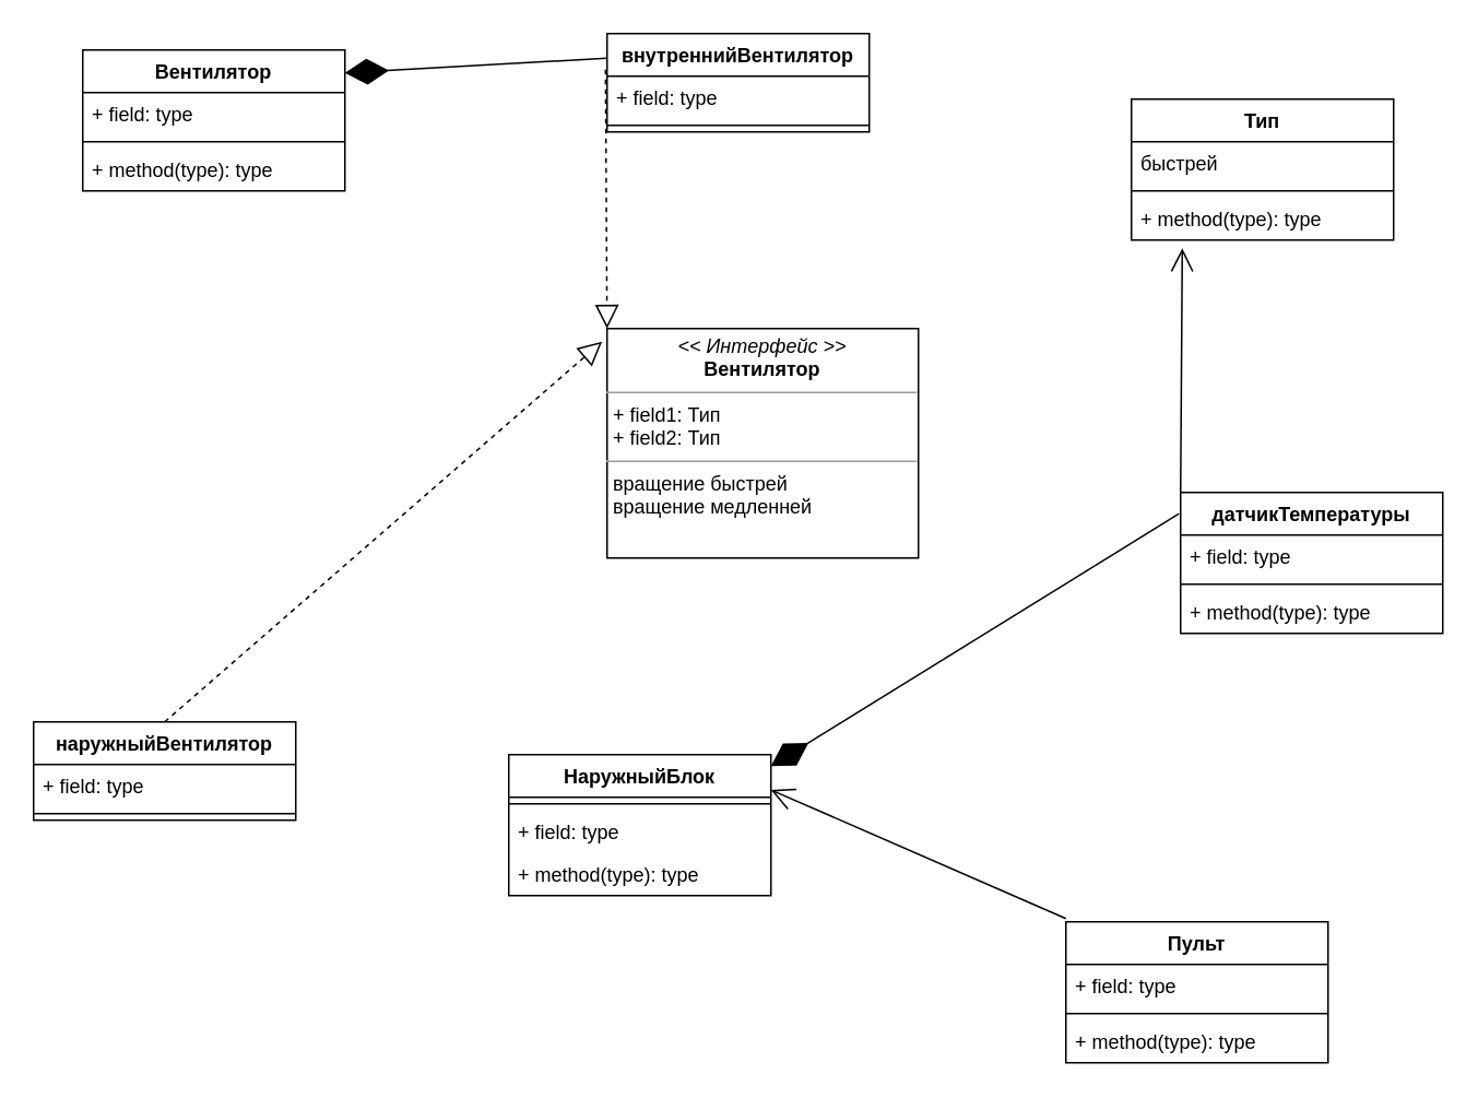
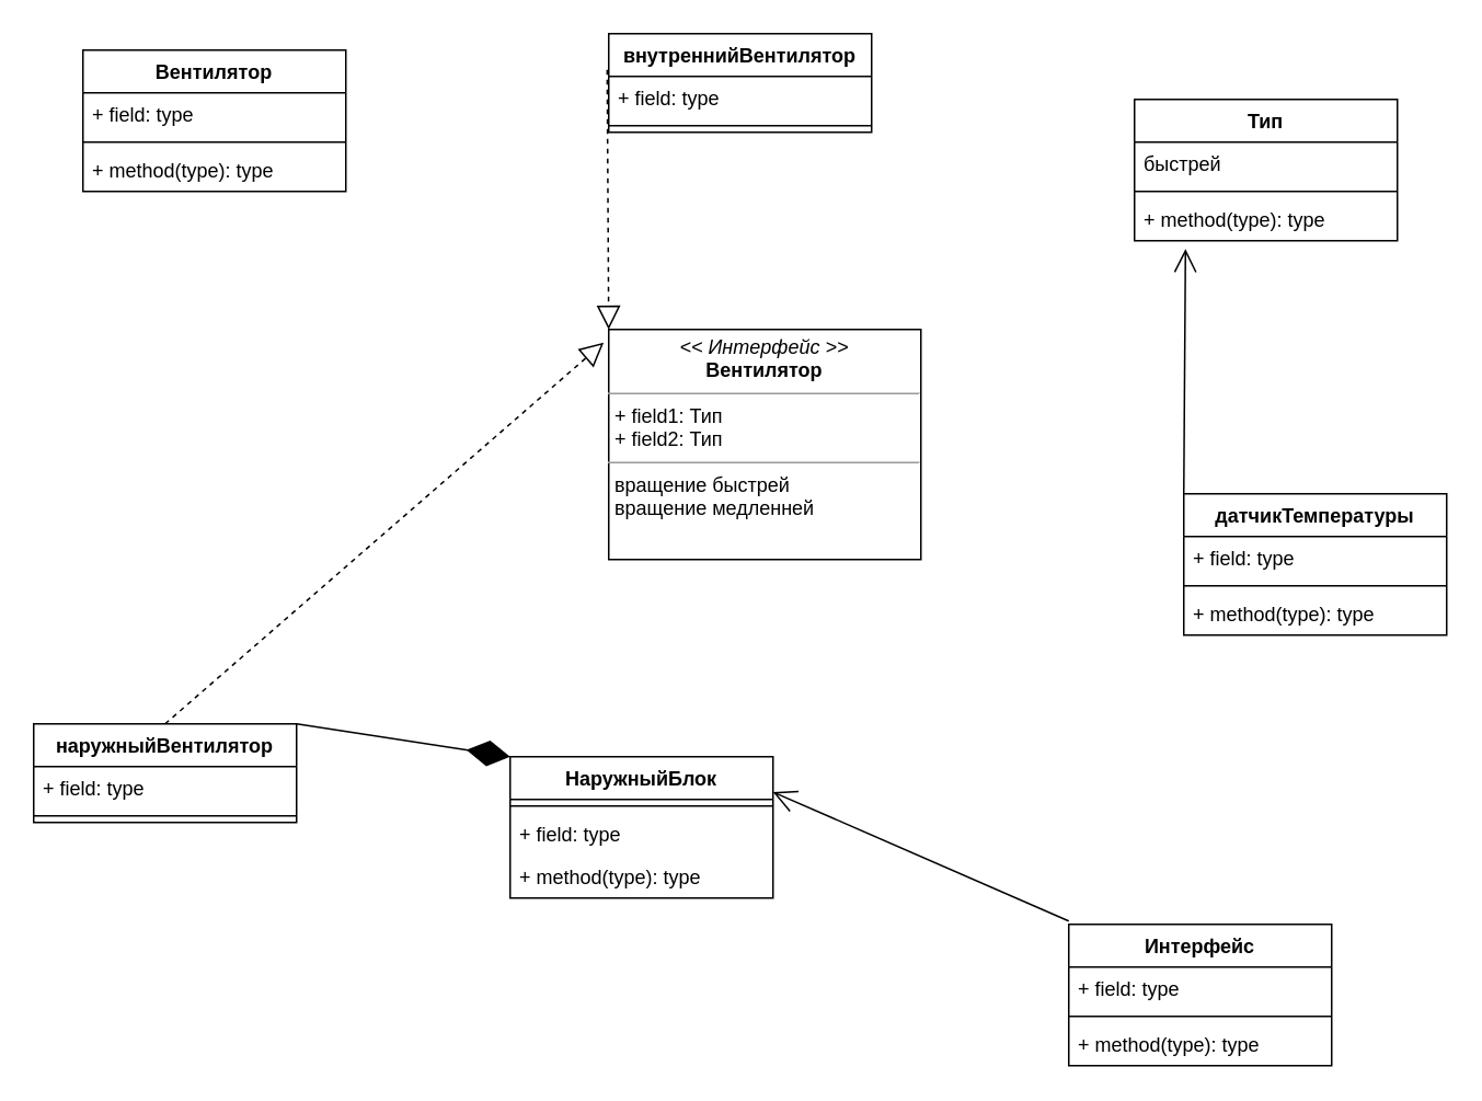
- <mxCell id="31" value="" style="endArrow=diamondThin;endFill=1;endSize=24;html=1;exitX=0;exitY=0.25;exitDx=0;exitDy=0;entryX=1;entryY=0.163;entryDx=0;entryDy=0;entryPerimeter=0;" edge="1" parent="1" source="2" target="17"><mxGeometry width="160" relative="1" as="geometry"><mxPoint x="530" y="210" as="sourcePoint" /><mxPoint x="290" y="130" as="targetPoint" /></mxGeometry></mxCell>
- <mxCell id="34" value="" style="endArrow=diamondThin;endFill=1;endSize=24;html=1;exitX=-0.006;exitY=0.151;exitDx=0;exitDy=0;exitPerimeter=0;entryX=1;entryY=0.081;entryDx=0;entryDy=0;entryPerimeter=0;" edge="1" parent="1" source="9" target="21"><mxGeometry width="160" relative="1" as="geometry"><mxPoint x="530" y="310" as="sourcePoint" /><mxPoint x="690" y="310" as="targetPoint" /></mxGeometry></mxCell>
+ <mxCell id="32" value="" style="endArrow=diamondThin;endFill=1;endSize=24;html=1;exitX=1;exitY=0;exitDx=0;exitDy=0;entryX=0;entryY=0;entryDx=0;entryDy=0;" edge="1" parent="1" source="6" target="21"><mxGeometry width="160" relative="1" as="geometry"><mxPoint x="530" y="210" as="sourcePoint" /><mxPoint x="690" y="210" as="targetPoint" /></mxGeometry></mxCell>
- <mxCell id="13" value="Пульт" style="swimlane;fontStyle=1;align=center;verticalAlign=top;childLayout=stackLayout;horizontal=1;startSize=26;horizontalStack=0;resizeParent=1;resizeParentMax=0;resizeLast=0;collapsible=1;marginBottom=0;" vertex="1" parent="1"><mxGeometry x="650" y="562" width="160" height="86" as="geometry" /></mxCell>
+ <mxCell id="13" value="Интерфейс" style="swimlane;fontStyle=1;align=center;verticalAlign=top;childLayout=stackLayout;horizontal=1;startSize=26;horizontalStack=0;resizeParent=1;resizeParentMax=0;resizeLast=0;collapsible=1;marginBottom=0;" vertex="1" parent="1"><mxGeometry x="650" y="562" width="160" height="86" as="geometry" /></mxCell>
